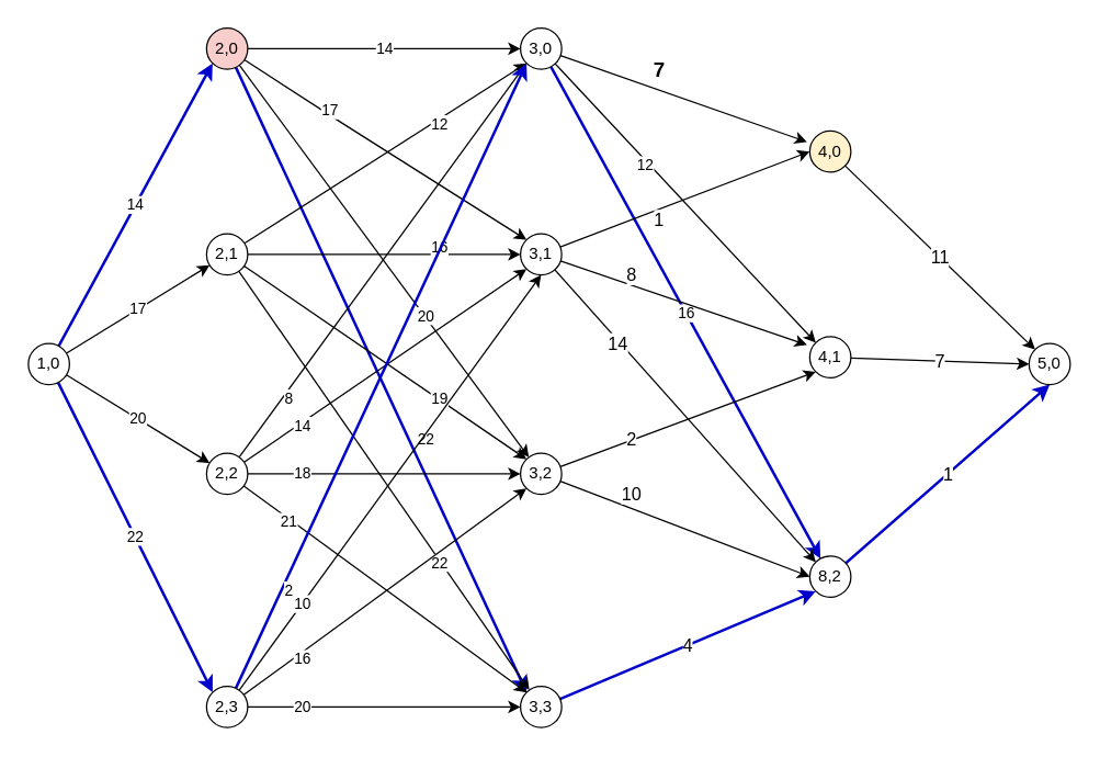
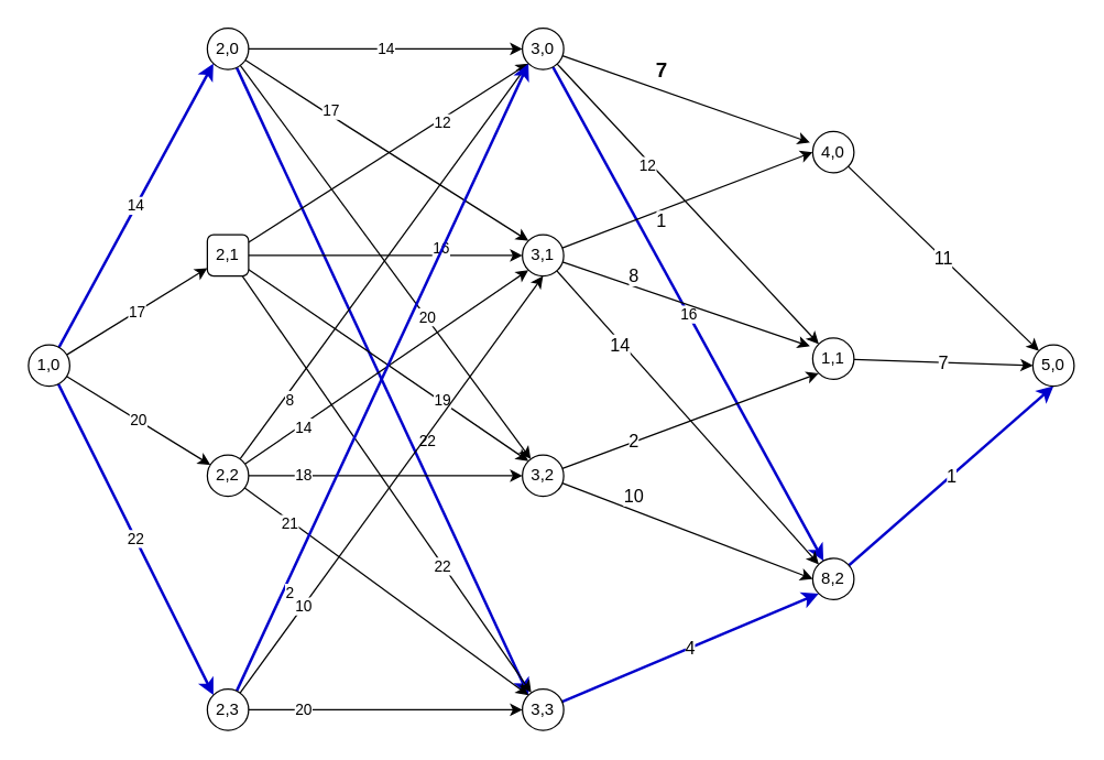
- <mxCell id="11" value="2,0" style="ellipse;whiteSpace=wrap;html=1;aspect=fixed;fillColor=#f8cecc;" parent="1" vertex="1"><mxGeometry x="150" y="20" width="30" height="30" as="geometry" /></mxCell>
+ <mxCell id="11" value="2,0" style="ellipse;whiteSpace=wrap;html=1;aspect=fixed;" parent="1" vertex="1"><mxGeometry x="150" y="20" width="30" height="30" as="geometry" /></mxCell>
- <mxCell id="41" value="4,0" style="ellipse;whiteSpace=wrap;html=1;aspect=fixed;fillColor=#fff2cc;" parent="1" vertex="1"><mxGeometry x="590" y="95" width="30" height="30" as="geometry" /></mxCell>
+ <mxCell id="41" value="4,0" style="ellipse;whiteSpace=wrap;html=1;aspect=fixed;" parent="1" vertex="1"><mxGeometry x="590" y="95" width="30" height="30" as="geometry" /></mxCell>
- <mxCell id="16" value="2,1" style="ellipse;whiteSpace=wrap;html=1;aspect=fixed;" parent="1" vertex="1"><mxGeometry x="150" y="170" width="30" height="30" as="geometry" /></mxCell>
+ <mxCell id="16" value="2,1" style="whiteSpace=wrap;html=1;aspect=fixed;rounded=1;" parent="1" vertex="1"><mxGeometry x="150" y="170" width="30" height="30" as="geometry" /></mxCell>
- <mxCell id="43" value="4,1" style="ellipse;whiteSpace=wrap;html=1;aspect=fixed;" parent="1" vertex="1"><mxGeometry x="590" y="245" width="30" height="30" as="geometry" /></mxCell>
+ <mxCell id="43" value="1,1" style="ellipse;whiteSpace=wrap;html=1;aspect=fixed;" parent="1" vertex="1"><mxGeometry x="590" y="245" width="30" height="30" as="geometry" /></mxCell>
- <mxCell id="24" value="16" style="edgeStyle=none;rounded=0;orthogonalLoop=1;jettySize=auto;html=1;entryX=0;entryY=1;entryDx=0;entryDy=0;" parent="1" source="26" target="37" edge="1"><mxGeometry x="-0.608" y="-4" relative="1" as="geometry"><mxPoint as="offset" /></mxGeometry></mxCell>
